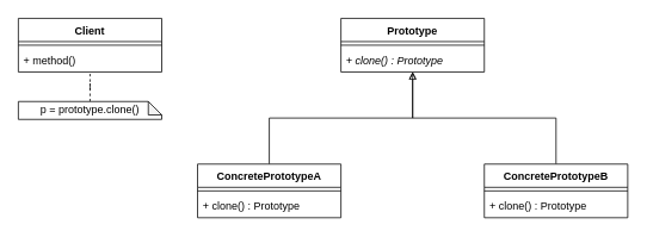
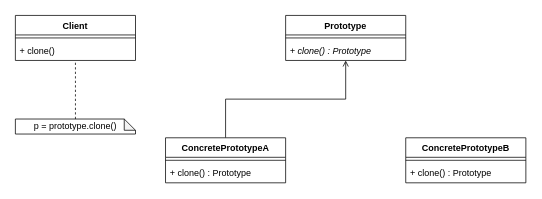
- <mxCell id="15" value="+ method()" style="text;strokeColor=none;fillColor=none;align=left;verticalAlign=top;spacingLeft=4;spacingRight=4;overflow=hidden;rotatable=0;points=[[0,0.5],[1,0.5]];portConstraint=eastwest;" vertex="1" parent="13"><mxGeometry y="34" width="160" height="26" as="geometry" /></mxCell>
+ <mxCell id="15" value="+ clone()" style="text;strokeColor=none;fillColor=none;align=left;verticalAlign=top;spacingLeft=4;spacingRight=4;overflow=hidden;rotatable=0;points=[[0,0.5],[1,0.5]];portConstraint=eastwest;" vertex="1" parent="13"><mxGeometry y="34" width="160" height="26" as="geometry" /></mxCell>
- <mxCell id="17" value="p = prototype.clone()" style="shape=note;whiteSpace=wrap;html=1;backgroundOutline=1;darkOpacity=0.05;size=15;" vertex="1" parent="1"><mxGeometry x="20" y="113" width="160" height="20" as="geometry" /></mxCell>
+ <mxCell id="17" value="p = prototype.clone()" style="shape=note;whiteSpace=wrap;html=1;backgroundOutline=1;darkOpacity=0.05;size=15;" vertex="1" parent="1"><mxGeometry x="20" y="158" width="160" height="20" as="geometry" /></mxCell>
- <mxCell id="9" style="edgeStyle=orthogonalEdgeStyle;rounded=0;orthogonalLoop=1;jettySize=auto;html=1;exitX=0.5;exitY=0;exitDx=0;exitDy=0;endArrow=block;endFill=0;" edge="1" parent="1" source="10" target="2"><mxGeometry relative="1" as="geometry" /></mxCell>
